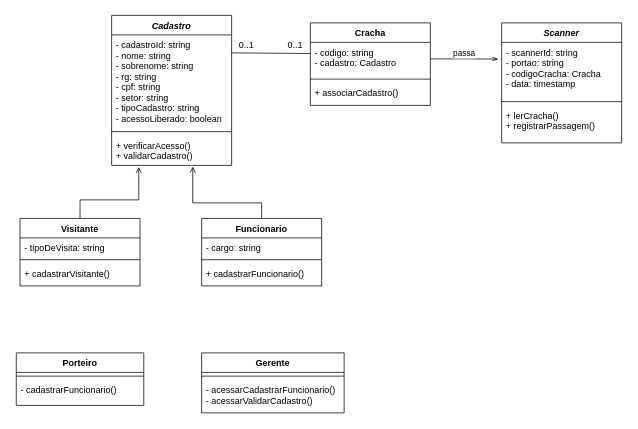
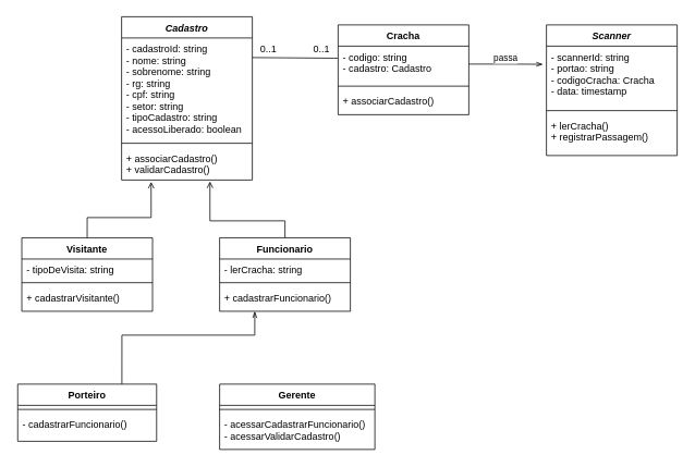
- <mxCell id="11" value="+ verificarAcesso()&#10;+ validarCadastro()" style="text;strokeColor=none;fillColor=none;align=left;verticalAlign=top;spacingLeft=4;spacingRight=4;overflow=hidden;rotatable=0;points=[[0,0.5],[1,0.5]];portConstraint=eastwest;" vertex="1" parent="8"><mxGeometry y="160" width="160" height="40" as="geometry" /></mxCell>
+ <mxCell id="11" value="+ associarCadastro()&#10;+ validarCadastro()" style="text;strokeColor=none;fillColor=none;align=left;verticalAlign=top;spacingLeft=4;spacingRight=4;overflow=hidden;rotatable=0;points=[[0,0.5],[1,0.5]];portConstraint=eastwest;" vertex="1" parent="8"><mxGeometry y="160" width="160" height="40" as="geometry" /></mxCell>
- <mxCell id="30" value="- cargo: string" style="text;strokeColor=none;fillColor=none;align=left;verticalAlign=top;spacingLeft=4;spacingRight=4;overflow=hidden;rotatable=0;points=[[0,0.5],[1,0.5]];portConstraint=eastwest;" vertex="1" parent="29"><mxGeometry y="26" width="160" height="24" as="geometry" /></mxCell>
+ <mxCell id="30" value="- lerCracha: string" style="text;strokeColor=none;fillColor=none;align=left;verticalAlign=top;spacingLeft=4;spacingRight=4;overflow=hidden;rotatable=0;points=[[0,0.5],[1,0.5]];portConstraint=eastwest;" vertex="1" parent="29"><mxGeometry y="26" width="160" height="24" as="geometry" /></mxCell>
+ <mxCell id="17" style="edgeStyle=orthogonalEdgeStyle;rounded=0;orthogonalLoop=1;jettySize=auto;html=1;exitX=0.75;exitY=0;exitDx=0;exitDy=0;endArrow=openThin;endFill=0;" edge="1" parent="1" source="26" target="32"><mxGeometry relative="1" as="geometry"><mxPoint x="311" y="384" as="targetPoint" /><Array as="points"><mxPoint x="148" y="410" /><mxPoint x="311" y="410" /></Array></mxGeometry></mxCell>
